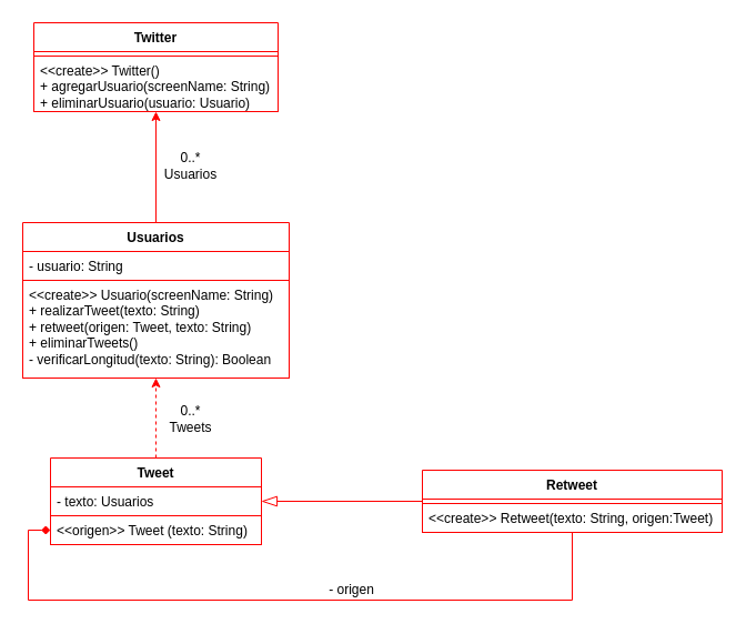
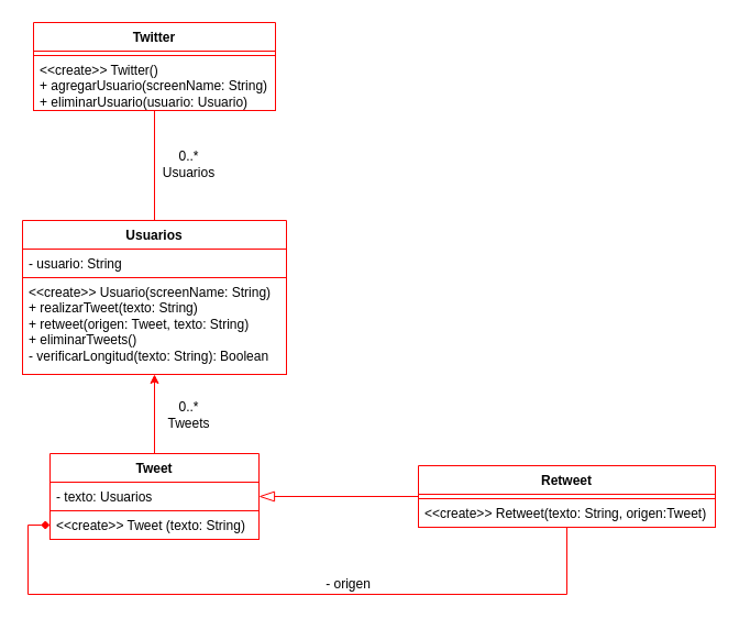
- <mxCell id="10" style="edgeStyle=orthogonalEdgeStyle;rounded=0;orthogonalLoop=1;jettySize=auto;html=1;exitX=0.5;exitY=0;exitDx=0;exitDy=0;entryX=0.5;entryY=1;entryDx=0;entryDy=0;strokeColor=light-dark(#FF0000,#FF3333);" edge="1" parent="1" source="12" target="2"><mxGeometry relative="1" as="geometry" /></mxCell>
+ <mxCell id="10" style="edgeStyle=orthogonalEdgeStyle;rounded=0;orthogonalLoop=1;jettySize=auto;html=1;exitX=0.5;exitY=0;exitDx=0;exitDy=0;entryX=0.5;entryY=1;entryDx=0;entryDy=0;strokeColor=light-dark(#FF0000,#FF3333);endArrow=none;" edge="1" parent="1" source="12" target="2"><mxGeometry relative="1" as="geometry" /></mxCell>
- <mxCell id="5" style="edgeStyle=orthogonalEdgeStyle;rounded=0;orthogonalLoop=1;jettySize=auto;html=1;exitX=0.5;exitY=0;exitDx=0;exitDy=0;entryX=0.5;entryY=1;entryDx=0;entryDy=0;strokeColor=light-dark(#FF0000,#FF3333);dashed=1;" edge="1" parent="1" source="7" target="12"><mxGeometry relative="1" as="geometry" /></mxCell>
+ <mxCell id="5" style="edgeStyle=orthogonalEdgeStyle;rounded=0;orthogonalLoop=1;jettySize=auto;html=1;exitX=0.5;exitY=0;exitDx=0;exitDy=0;entryX=0.5;entryY=1;entryDx=0;entryDy=0;strokeColor=light-dark(#FF0000,#FF3333);" edge="1" parent="1" source="7" target="12"><mxGeometry relative="1" as="geometry" /></mxCell>
- <mxCell id="9" value="&amp;lt;&amp;lt;origen&amp;gt;&amp;gt; Tweet (texto: String)" style="text;strokeColor=light-dark(#FF0000,#FF3333);fillColor=default;align=left;verticalAlign=top;spacingLeft=4;spacingRight=4;overflow=hidden;rotatable=0;points=[[0,0.5],[1,0.5]];portConstraint=eastwest;whiteSpace=wrap;html=1;" vertex="1" parent="7"><mxGeometry y="52" width="190" height="26" as="geometry" /></mxCell>
+ <mxCell id="9" value="&amp;lt;&amp;lt;create&amp;gt;&amp;gt; Tweet (texto: String)" style="text;strokeColor=light-dark(#FF0000,#FF3333);fillColor=default;align=left;verticalAlign=top;spacingLeft=4;spacingRight=4;overflow=hidden;rotatable=0;points=[[0,0.5],[1,0.5]];portConstraint=eastwest;whiteSpace=wrap;html=1;" vertex="1" parent="7"><mxGeometry y="52" width="190" height="26" as="geometry" /></mxCell>
